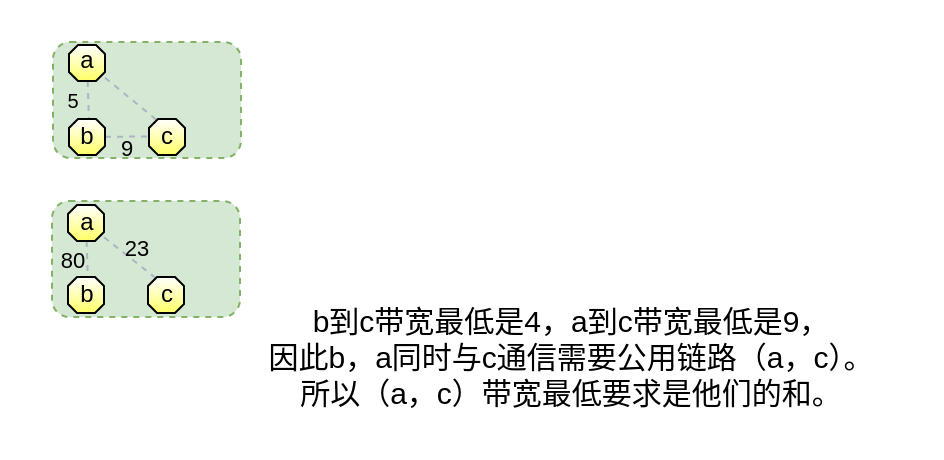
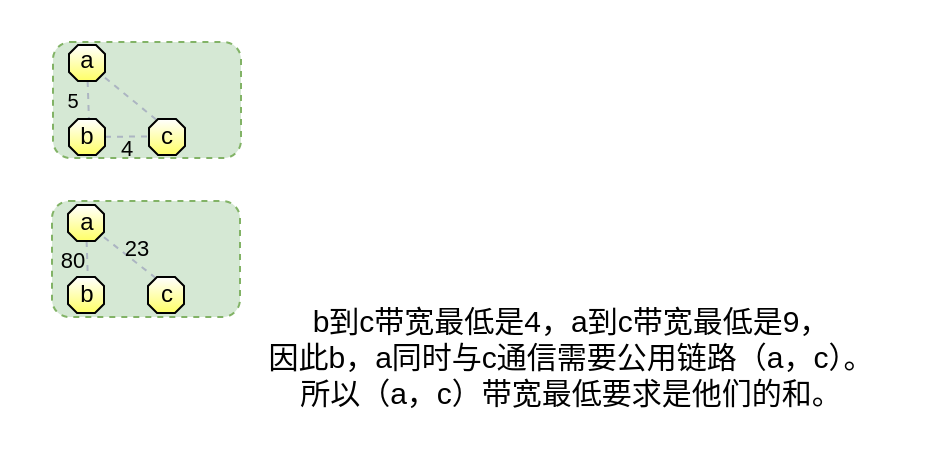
- <mxCell id="13" value="9" style="text;html=1;align=center;verticalAlign=middle;resizable=0;points=[];autosize=1;strokeColor=none;fillColor=none;fontSize=11;fontFamily=Helvetica;" vertex="1" parent="1"><mxGeometry x="53" y="64" width="20" height="20" as="geometry" /></mxCell>
+ <mxCell id="13" value="4" style="text;html=1;align=center;verticalAlign=middle;resizable=0;points=[];autosize=1;strokeColor=none;fillColor=none;fontSize=11;fontFamily=Helvetica;" vertex="1" parent="1"><mxGeometry x="53" y="64" width="20" height="20" as="geometry" /></mxCell>
